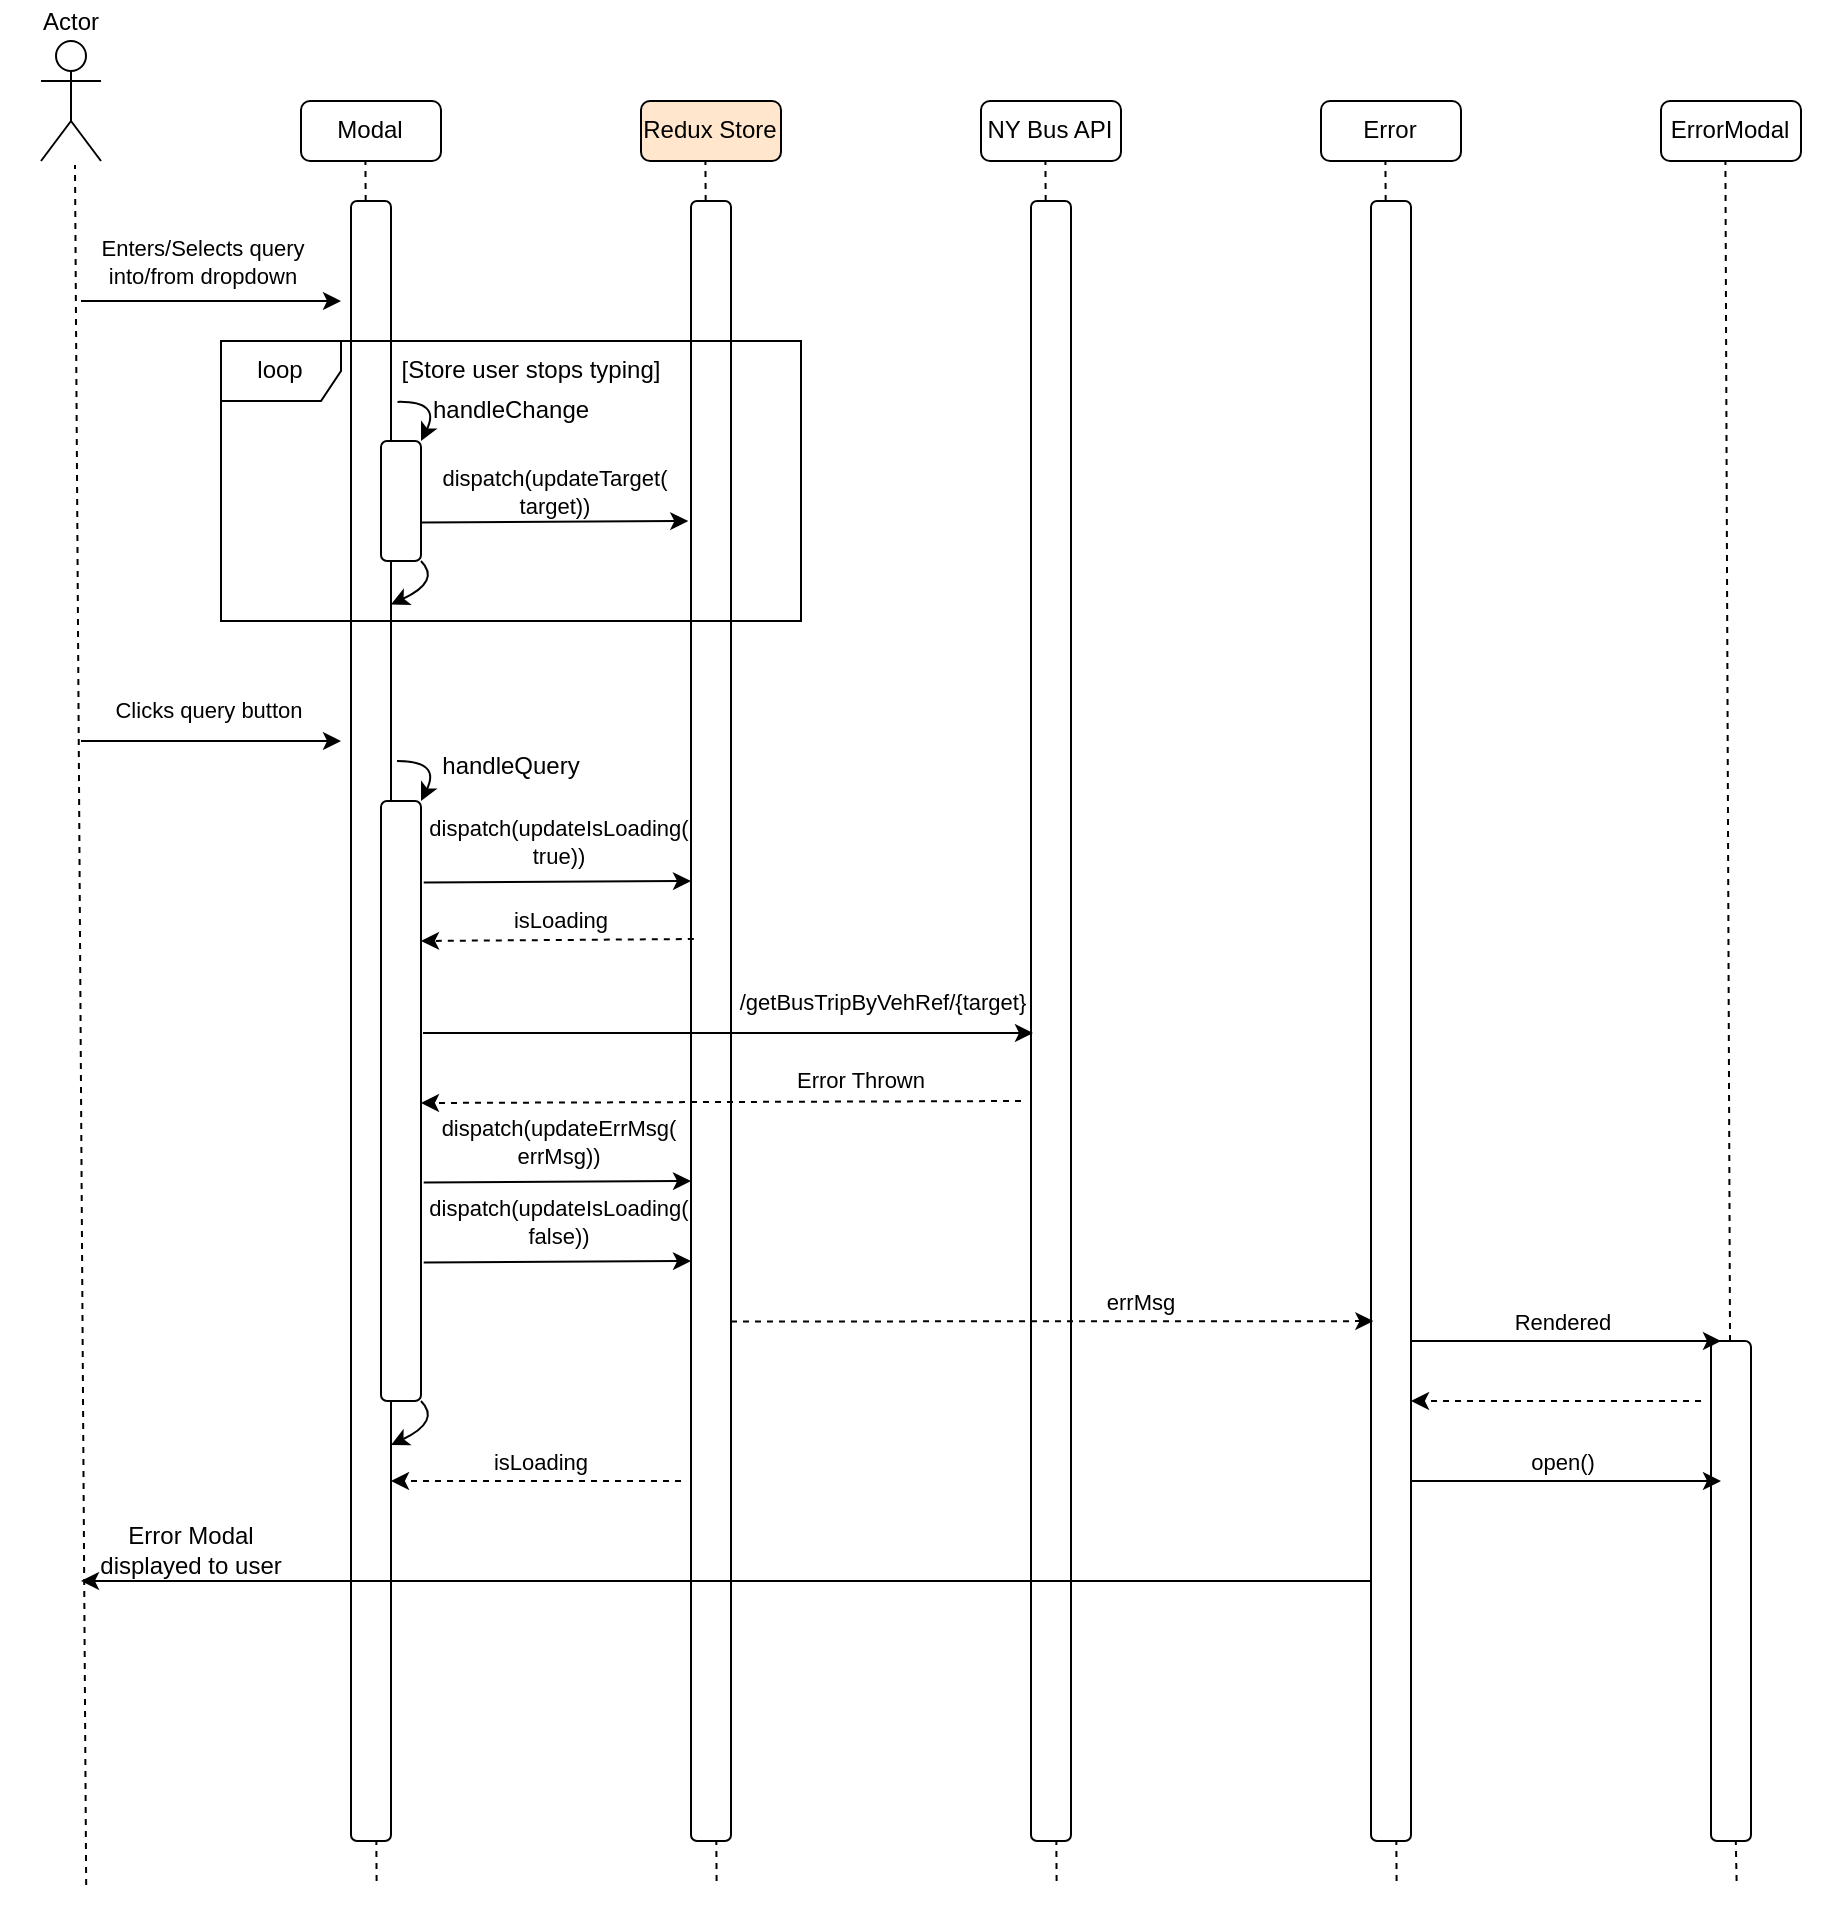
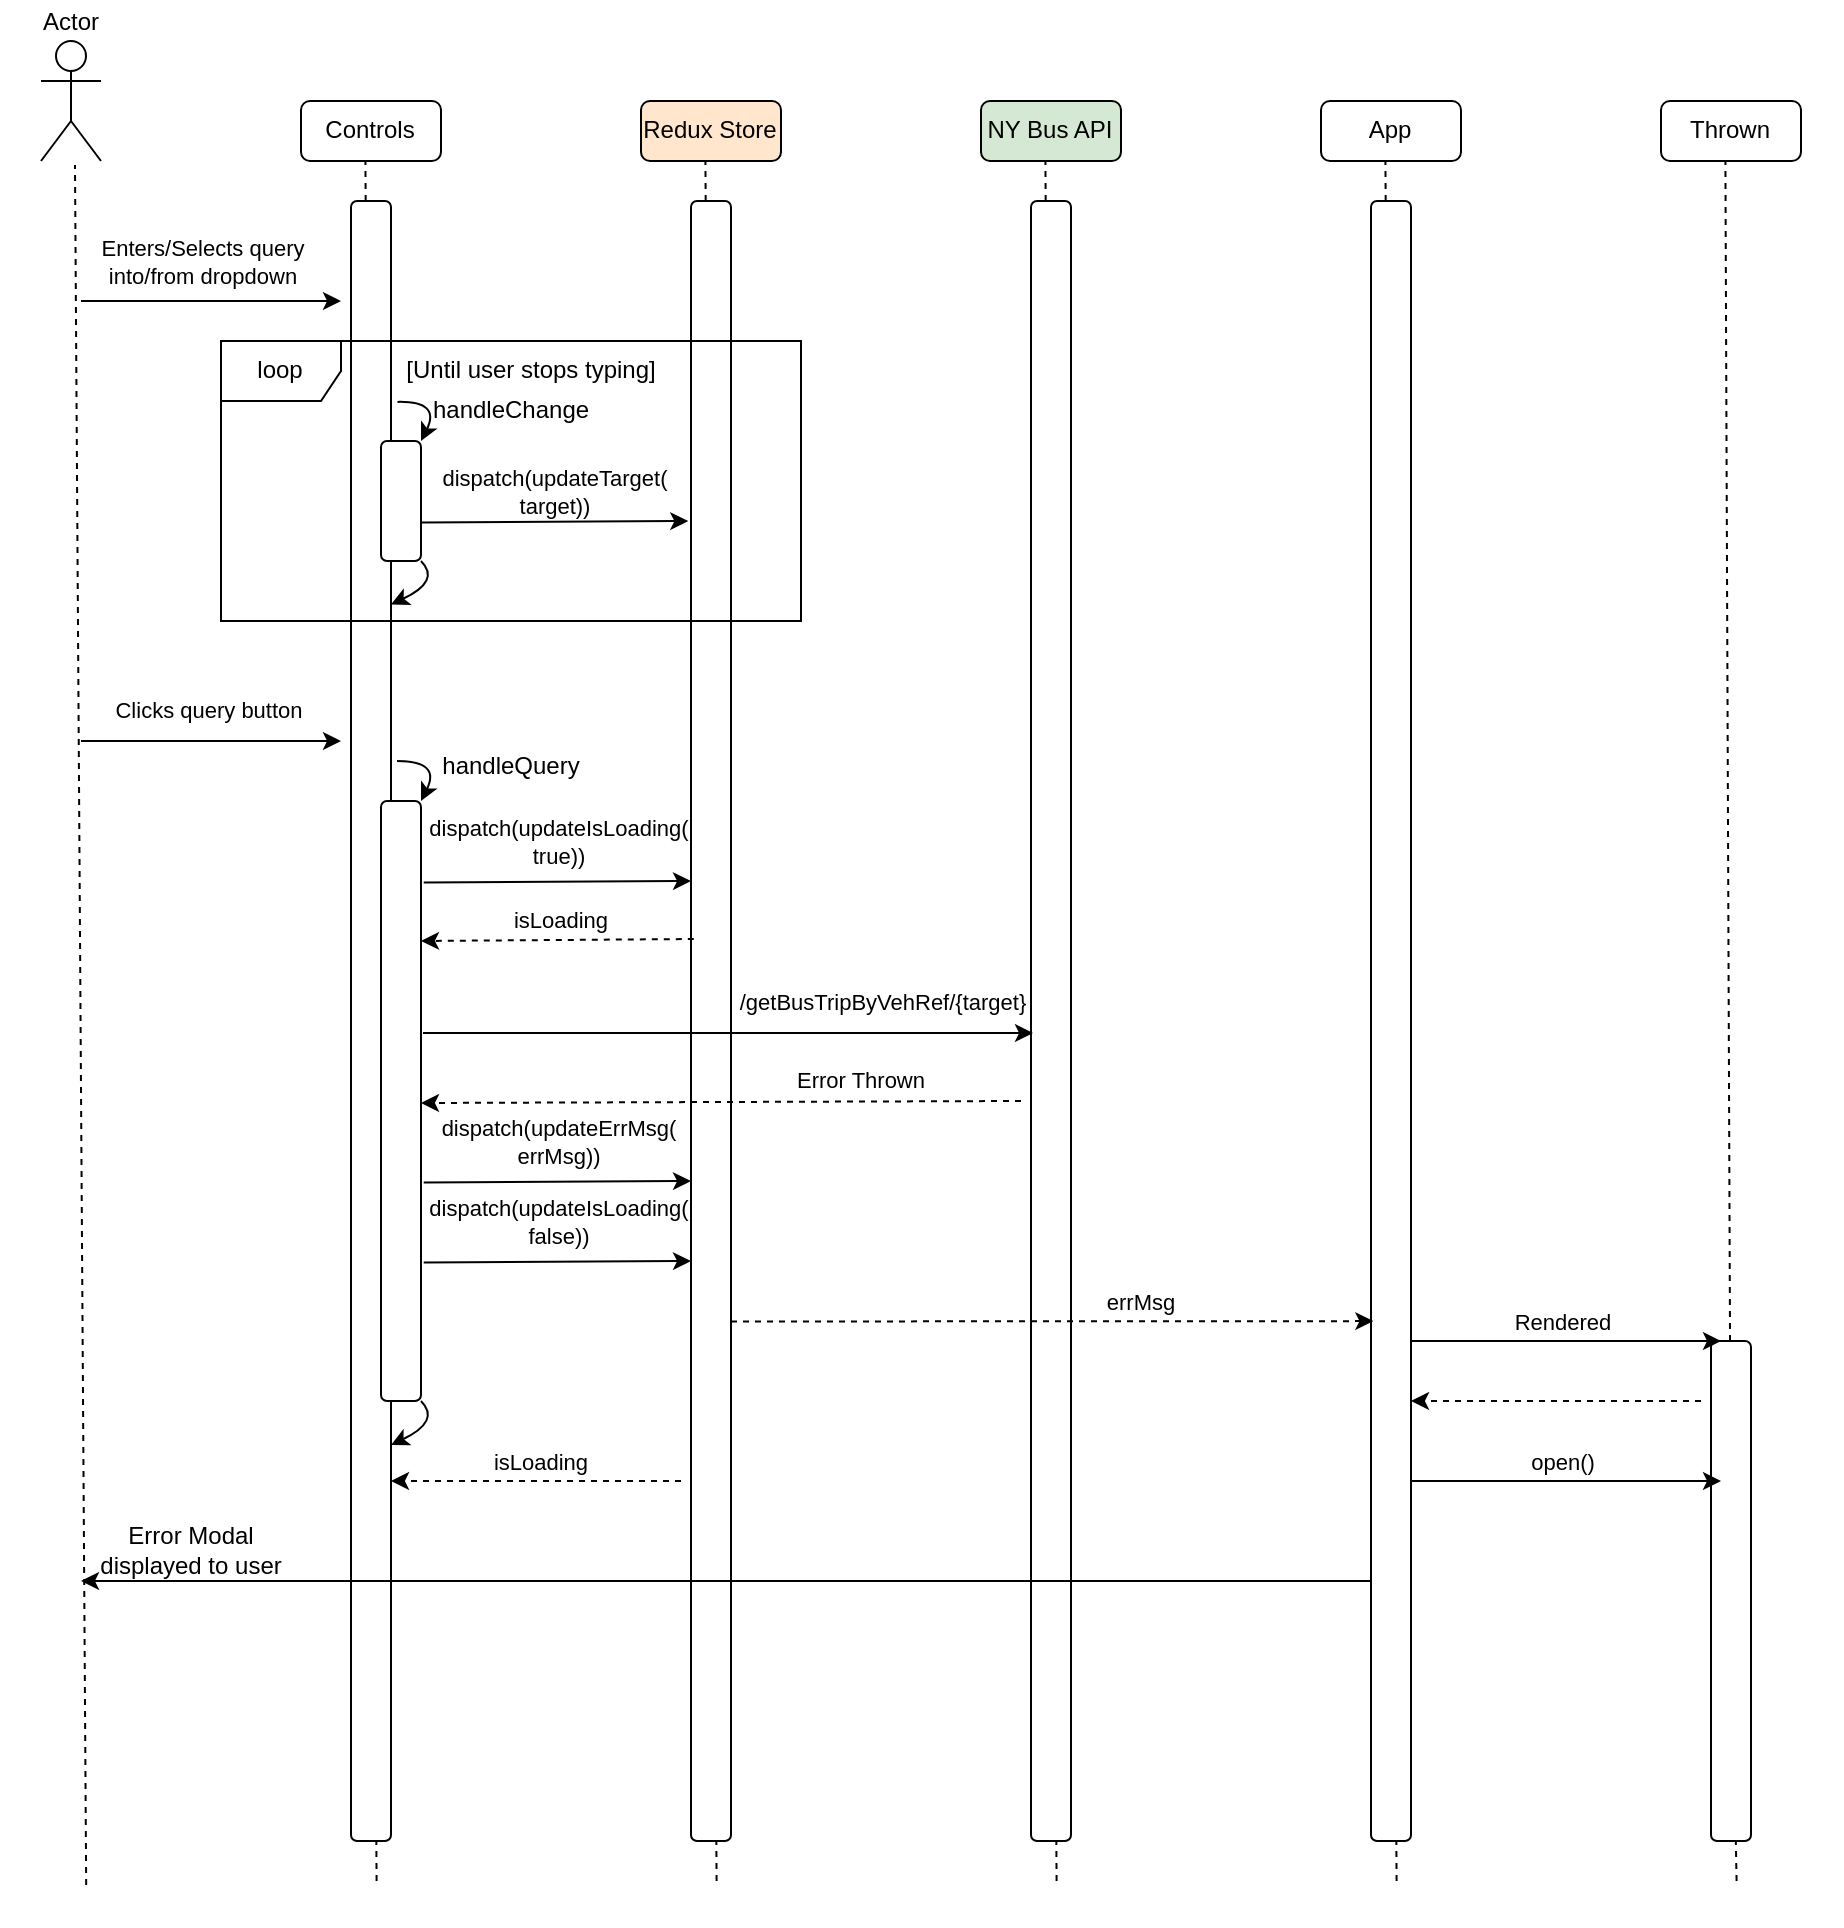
- <mxCell id="4" value="Modal" style="rounded=1;whiteSpace=wrap;html=1;" vertex="1" parent="1"><mxGeometry x="150" y="50" width="70" height="30" as="geometry" /></mxCell>
+ <mxCell id="4" value="Controls" style="rounded=1;whiteSpace=wrap;html=1;" vertex="1" parent="1"><mxGeometry x="150" y="50" width="70" height="30" as="geometry" /></mxCell>
- <mxCell id="8" value="NY Bus API" style="rounded=1;whiteSpace=wrap;html=1;" vertex="1" parent="1"><mxGeometry x="490" y="50" width="70" height="30" as="geometry" /></mxCell>
+ <mxCell id="8" value="NY Bus API" style="rounded=1;whiteSpace=wrap;html=1;fillColor=#d5e8d4;" vertex="1" parent="1"><mxGeometry x="490" y="50" width="70" height="30" as="geometry" /></mxCell>
- <mxCell id="10" value="Error" style="rounded=1;whiteSpace=wrap;html=1;" vertex="1" parent="1"><mxGeometry x="660" y="50" width="70" height="30" as="geometry" /></mxCell>
+ <mxCell id="10" value="App" style="rounded=1;whiteSpace=wrap;html=1;" vertex="1" parent="1"><mxGeometry x="660" y="50" width="70" height="30" as="geometry" /></mxCell>
- <mxCell id="12" value="ErrorModal" style="rounded=1;whiteSpace=wrap;html=1;" vertex="1" parent="1"><mxGeometry x="830" y="50" width="70" height="30" as="geometry" /></mxCell>
+ <mxCell id="12" value="Thrown" style="rounded=1;whiteSpace=wrap;html=1;" vertex="1" parent="1"><mxGeometry x="830" y="50" width="70" height="30" as="geometry" /></mxCell>
- <mxCell id="24" value="[Store user stops typing]" style="text;html=1;align=center;verticalAlign=middle;resizable=0;points=[];autosize=1;strokeColor=none;fillColor=none;" vertex="1" parent="1"><mxGeometry x="190" y="170" width="150" height="30" as="geometry" /></mxCell>
+ <mxCell id="24" value="[Until user stops typing]" style="text;html=1;align=center;verticalAlign=middle;resizable=0;points=[];autosize=1;strokeColor=none;fillColor=none;" vertex="1" parent="1"><mxGeometry x="190" y="170" width="150" height="30" as="geometry" /></mxCell>
